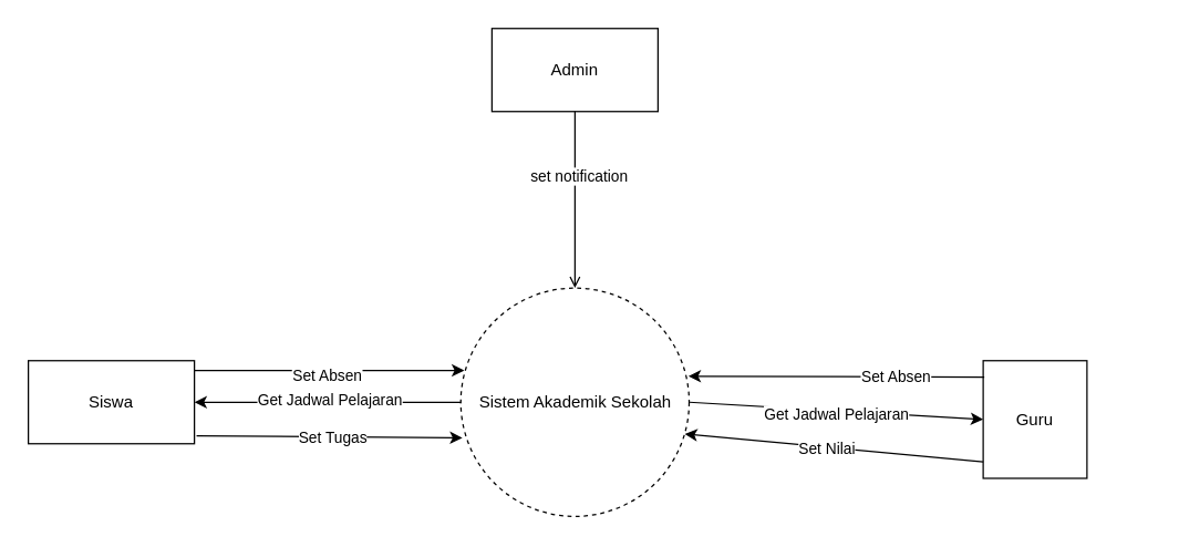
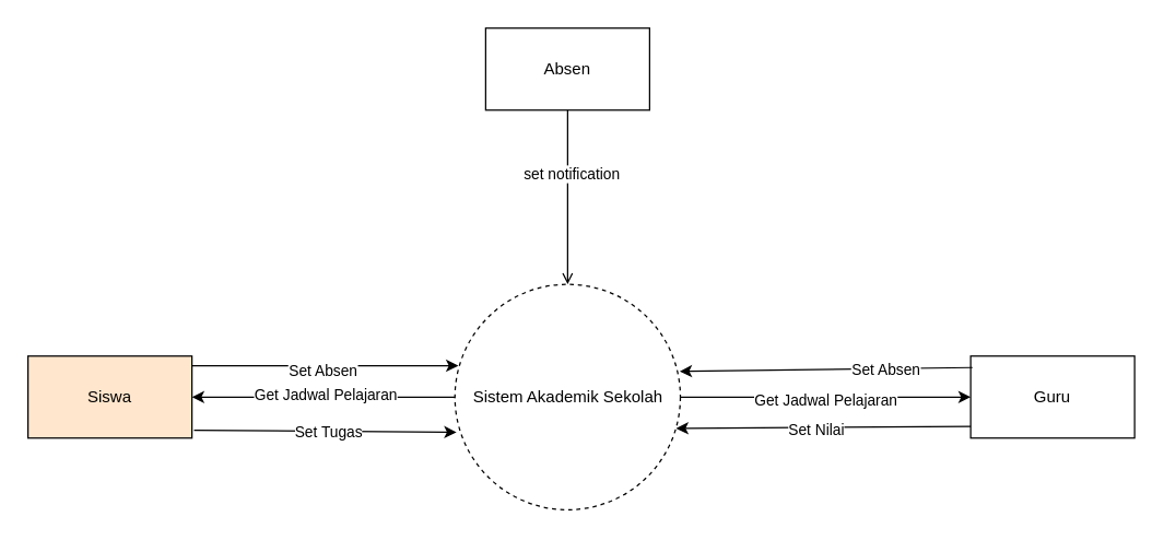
- <mxCell id="5" value="Admin" style="rounded=0;whiteSpace=wrap;html=1;" vertex="1" parent="1"><mxGeometry x="355" y="20" width="120" height="60" as="geometry" /></mxCell>
+ <mxCell id="5" value="Absen" style="rounded=0;whiteSpace=wrap;html=1;" vertex="1" parent="1"><mxGeometry x="355" y="20" width="120" height="60" as="geometry" /></mxCell>
- <mxCell id="3" value="Siswa" style="rounded=0;whiteSpace=wrap;html=1;" vertex="1" parent="1"><mxGeometry x="20" y="260" width="120" height="60" as="geometry" /></mxCell>
+ <mxCell id="3" value="Siswa" style="rounded=0;whiteSpace=wrap;html=1;fillColor=#ffe6cc;" vertex="1" parent="1"><mxGeometry x="20" y="260" width="120" height="60" as="geometry" /></mxCell>
- <mxCell id="4" value="Guru" style="rounded=0;whiteSpace=wrap;html=1;" vertex="1" parent="1"><mxGeometry x="710" y="260" width="75" height="85" as="geometry" /></mxCell>
+ <mxCell id="4" value="Guru" style="rounded=0;whiteSpace=wrap;html=1;" vertex="1" parent="1"><mxGeometry x="710" y="260" width="120" height="60" as="geometry" /></mxCell>
